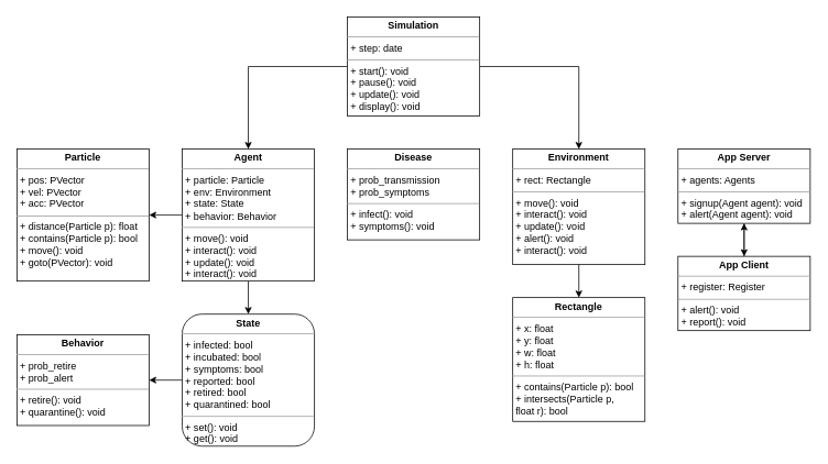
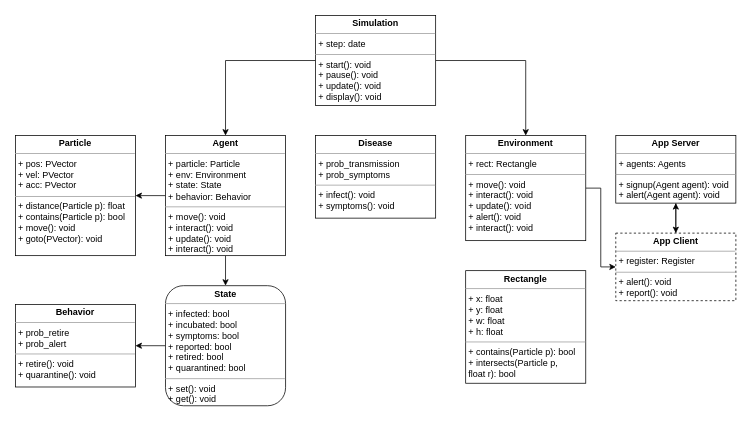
- <mxCell id="12" value="" style="edgeStyle=orthogonalEdgeStyle;rounded=0;orthogonalLoop=1;jettySize=auto;html=1;" edge="1" parent="1" source="13" target="6"><mxGeometry relative="1" as="geometry" /></mxCell>
+ <mxCell id="12" value="" style="edgeStyle=orthogonalEdgeStyle;rounded=0;orthogonalLoop=1;jettySize=auto;html=1;" edge="1" parent="1" source="13" target="19"><mxGeometry relative="1" as="geometry" /></mxCell>
- <mxCell id="19" value="&lt;p style=&quot;margin: 0px ; margin-top: 4px ; text-align: center&quot;&gt;&lt;b&gt;App Client&lt;/b&gt;&lt;/p&gt;&lt;hr size=&quot;1&quot;&gt;&lt;p style=&quot;margin: 0px 0px 0px 4px&quot;&gt;+ register: Register&lt;/p&gt;&lt;hr size=&quot;1&quot;&gt;&lt;p style=&quot;margin: 0px 0px 0px 4px&quot;&gt;+ alert(): void&lt;/p&gt;&lt;p style=&quot;margin: 0px ; margin-left: 4px&quot;&gt;&lt;span&gt;+ report(): void&lt;/span&gt;&lt;br&gt;&lt;/p&gt;&lt;div&gt;&lt;br&gt;&lt;/div&gt;" style="verticalAlign=top;align=left;overflow=fill;fontSize=12;fontFamily=Helvetica;html=1;" vertex="1" parent="1"><mxGeometry x="820" y="310" width="160" height="90" as="geometry" /></mxCell>
+ <mxCell id="19" value="&lt;p style=&quot;margin: 0px ; margin-top: 4px ; text-align: center&quot;&gt;&lt;b&gt;App Client&lt;/b&gt;&lt;/p&gt;&lt;hr size=&quot;1&quot;&gt;&lt;p style=&quot;margin: 0px 0px 0px 4px&quot;&gt;+ register: Register&lt;/p&gt;&lt;hr size=&quot;1&quot;&gt;&lt;p style=&quot;margin: 0px 0px 0px 4px&quot;&gt;+ alert(): void&lt;/p&gt;&lt;p style=&quot;margin: 0px ; margin-left: 4px&quot;&gt;&lt;span&gt;+ report(): void&lt;/span&gt;&lt;br&gt;&lt;/p&gt;&lt;div&gt;&lt;br&gt;&lt;/div&gt;" style="verticalAlign=top;align=left;overflow=fill;fontSize=12;fontFamily=Helvetica;html=1;dashed=1;" vertex="1" parent="1"><mxGeometry x="820" y="310" width="160" height="90" as="geometry" /></mxCell>
